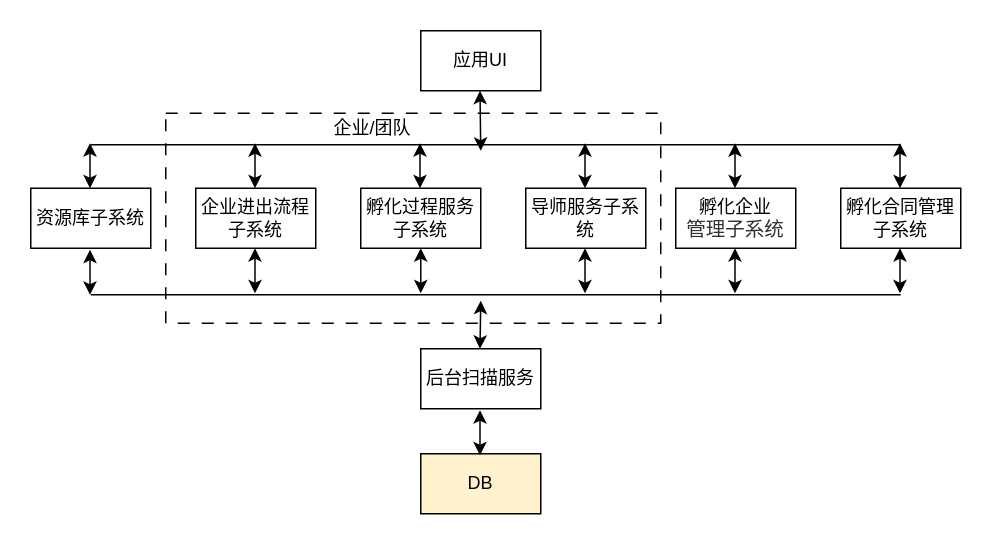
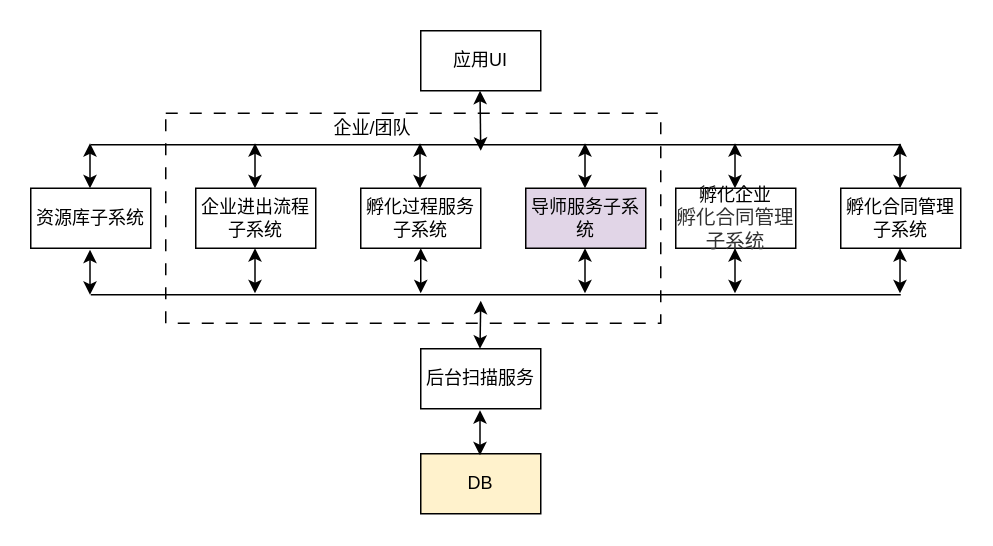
- <mxCell id="6" value="导师服务子系统" style="rounded=0;whiteSpace=wrap;html=1;" vertex="1" parent="1"><mxGeometry x="350" y="125" width="80" height="40" as="geometry" /></mxCell>
+ <mxCell id="6" value="导师服务子系统" style="rounded=0;whiteSpace=wrap;html=1;fillColor=#e1d5e7;" vertex="1" parent="1"><mxGeometry x="350" y="125" width="80" height="40" as="geometry" /></mxCell>
- <mxCell id="7" value="孵化企业&lt;div style=&quot;resize: none; outline: none; font-size: 13px; color: rgb(50, 50, 50); font-family: 微软雅黑;&quot;&gt;管理子系统&lt;/div&gt;" style="rounded=0;whiteSpace=wrap;html=1;" vertex="1" parent="1"><mxGeometry x="450" y="125" width="80" height="40" as="geometry" /></mxCell>
+ <mxCell id="7" value="孵化企业&lt;div style=&quot;resize: none; outline: none; font-size: 13px; color: rgb(50, 50, 50); font-family: 微软雅黑;&quot;&gt;孵化合同管理子系统&lt;/div&gt;" style="rounded=0;whiteSpace=wrap;html=1;" vertex="1" parent="1"><mxGeometry x="450" y="125" width="80" height="40" as="geometry" /></mxCell>
